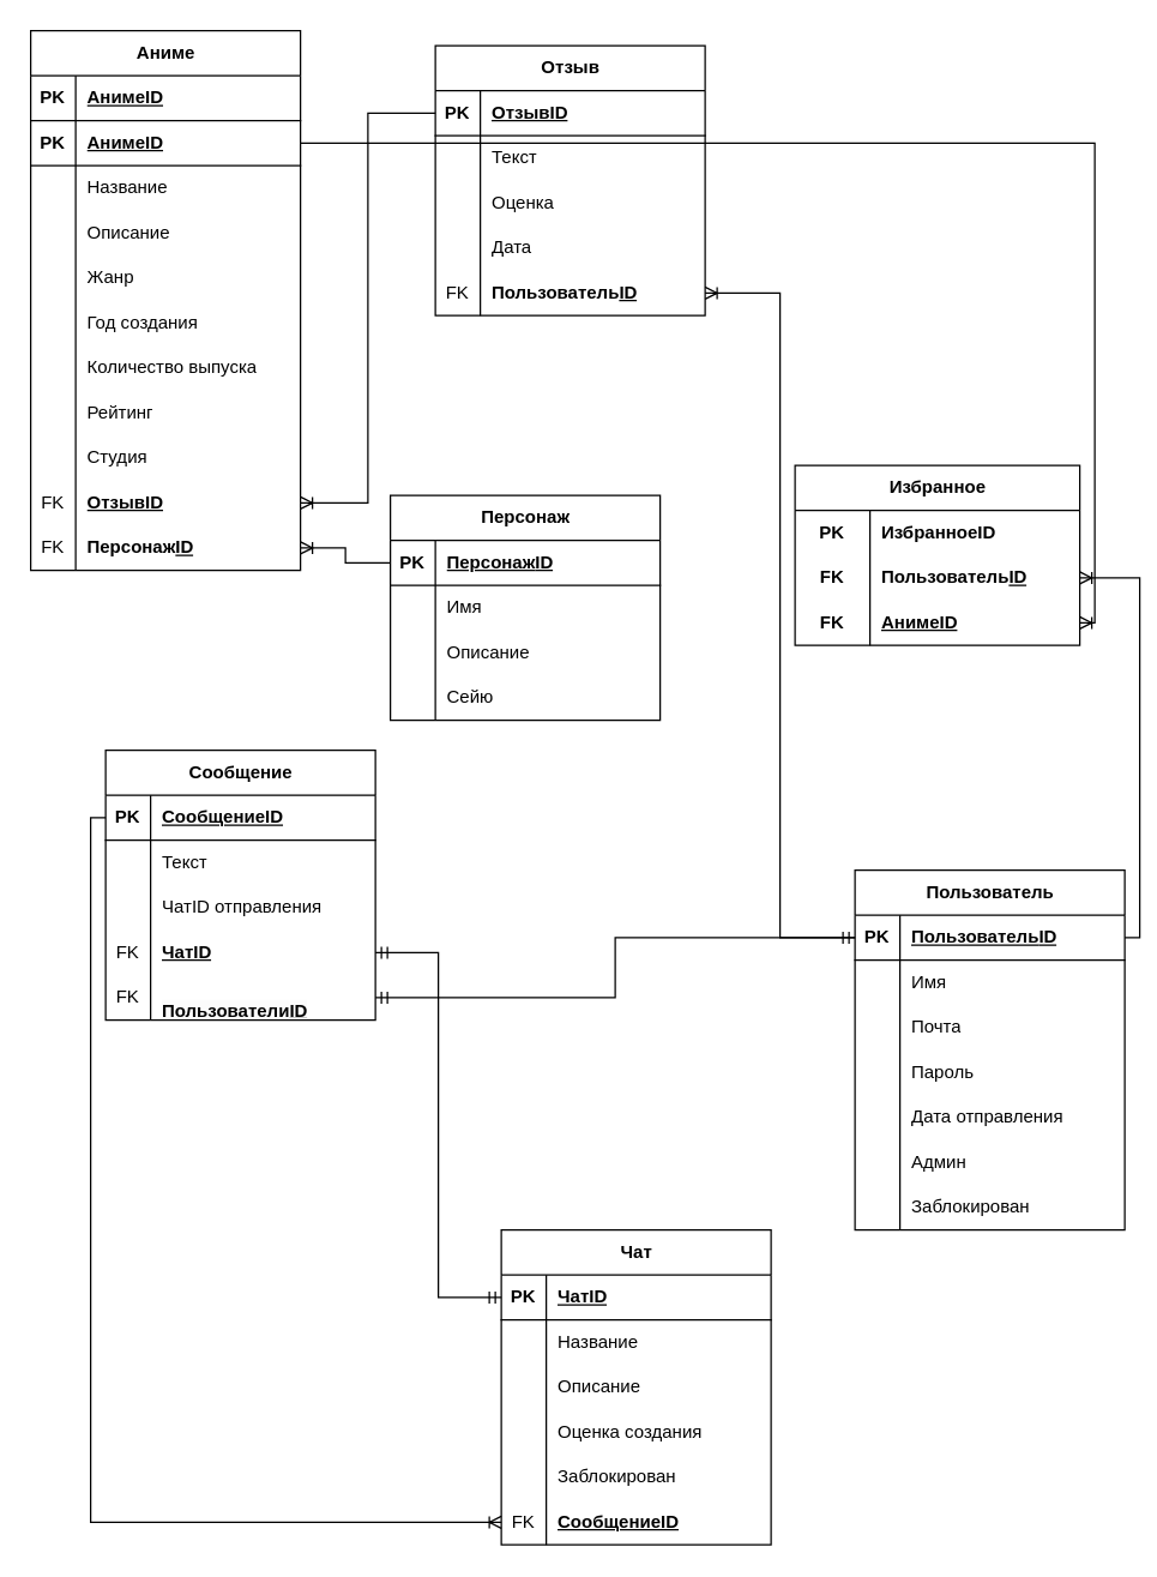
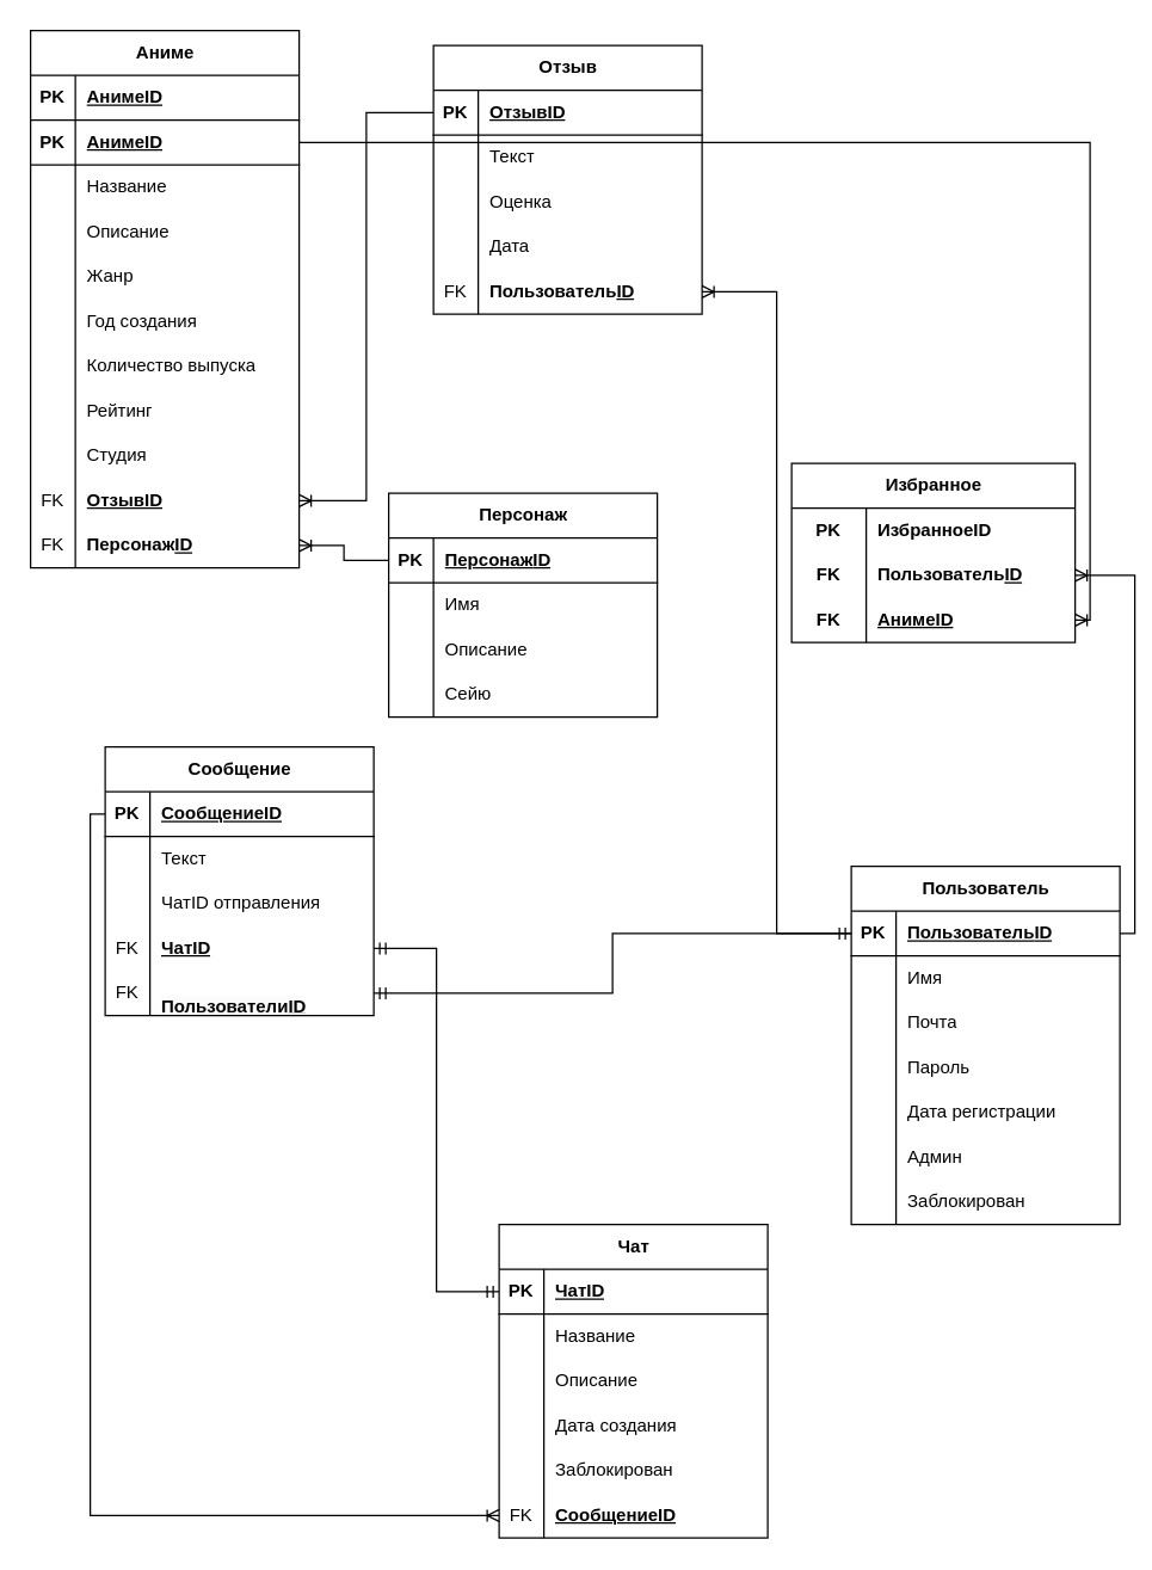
- <mxCell id="99" value="Дата отправления" style="shape=partialRectangle;connectable=0;fillColor=none;top=0;left=0;bottom=0;right=0;align=left;spacingLeft=6;overflow=hidden;whiteSpace=wrap;html=1;" parent="97" vertex="1"><mxGeometry x="30" width="150" height="30" as="geometry"><mxRectangle width="150" height="30" as="alternateBounds" /></mxGeometry></mxCell>
+ <mxCell id="99" value="Дата регистрации" style="shape=partialRectangle;connectable=0;fillColor=none;top=0;left=0;bottom=0;right=0;align=left;spacingLeft=6;overflow=hidden;whiteSpace=wrap;html=1;" parent="97" vertex="1"><mxGeometry x="30" width="150" height="30" as="geometry"><mxRectangle width="150" height="30" as="alternateBounds" /></mxGeometry></mxCell>
- <mxCell id="77" value="Оценка создания" style="shape=partialRectangle;connectable=0;fillColor=none;top=0;left=0;bottom=0;right=0;align=left;spacingLeft=6;overflow=hidden;whiteSpace=wrap;html=1;" parent="75" vertex="1"><mxGeometry x="30" width="150" height="30" as="geometry"><mxRectangle width="150" height="30" as="alternateBounds" /></mxGeometry></mxCell>
+ <mxCell id="77" value="Дата создания" style="shape=partialRectangle;connectable=0;fillColor=none;top=0;left=0;bottom=0;right=0;align=left;spacingLeft=6;overflow=hidden;whiteSpace=wrap;html=1;" parent="75" vertex="1"><mxGeometry x="30" width="150" height="30" as="geometry"><mxRectangle width="150" height="30" as="alternateBounds" /></mxGeometry></mxCell>
